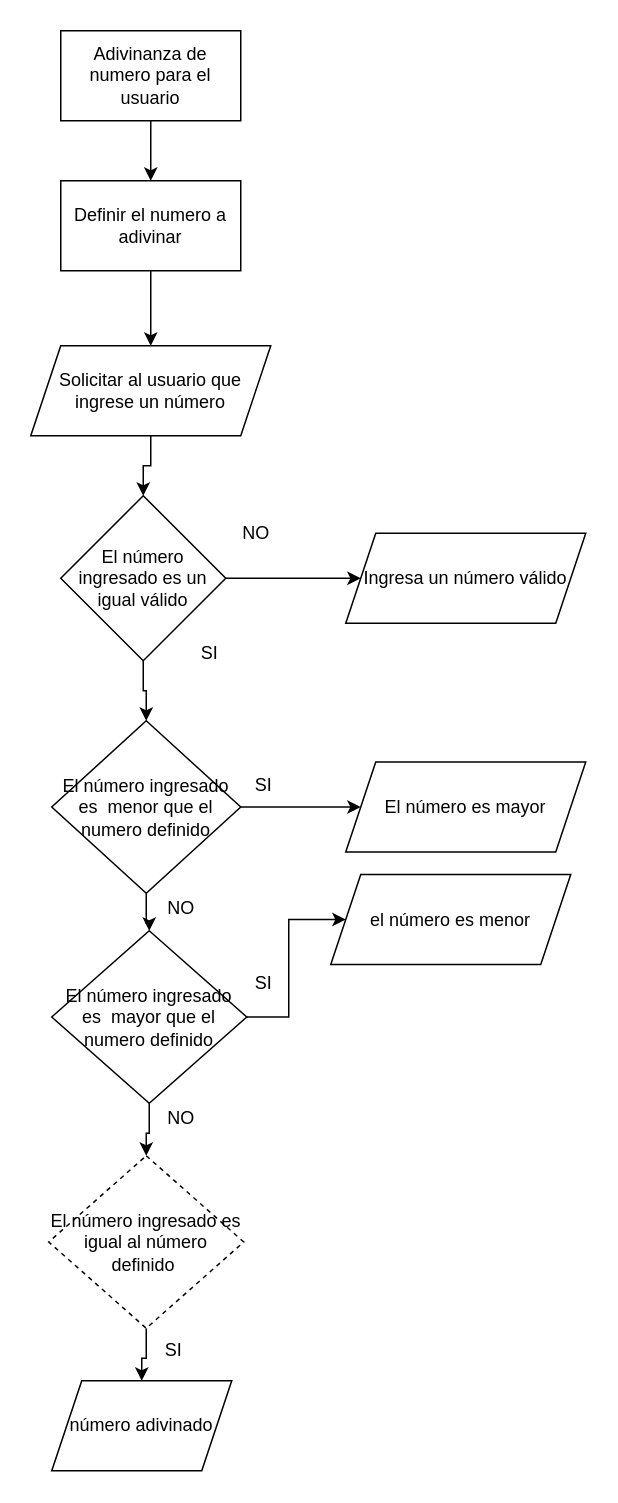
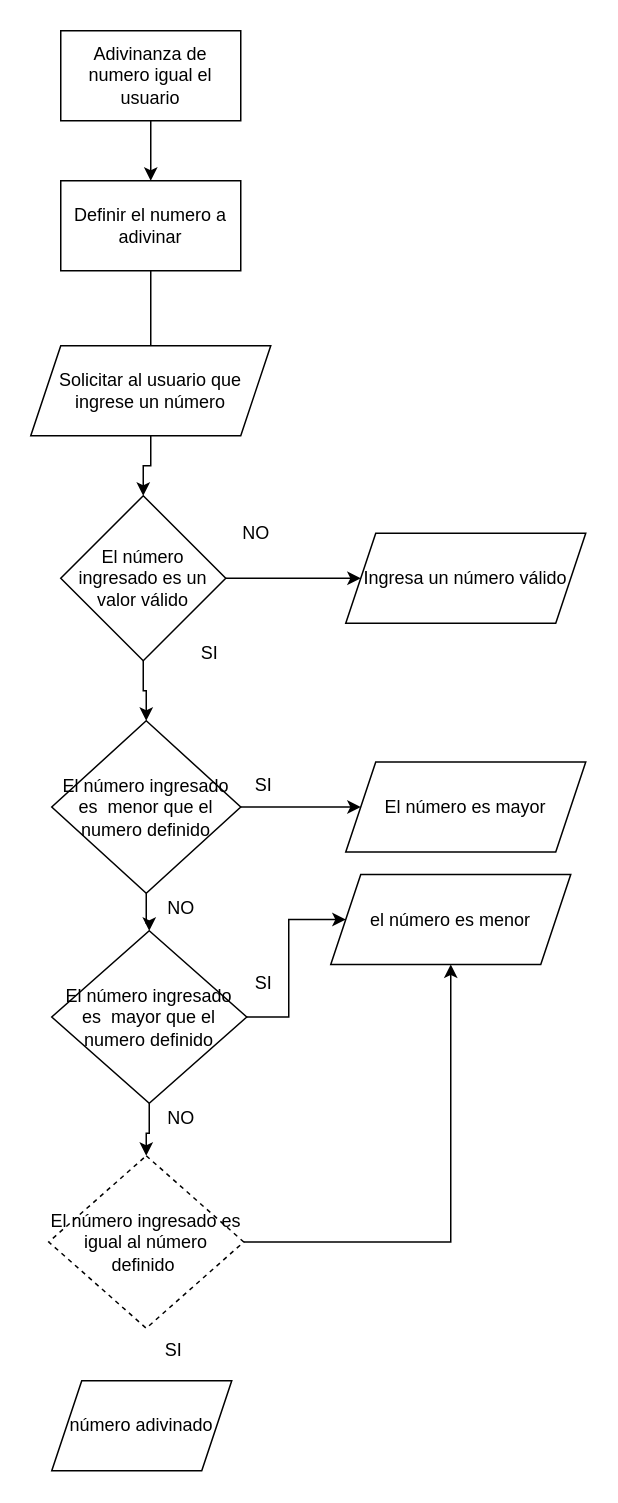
- <mxCell id="3" value="Adivinanza de numero para el usuario" style="rounded=0;whiteSpace=wrap;html=1;" vertex="1" parent="1"><mxGeometry x="40" y="20" width="120" height="60" as="geometry" /></mxCell>
+ <mxCell id="3" value="Adivinanza de numero igual el usuario" style="rounded=0;whiteSpace=wrap;html=1;" vertex="1" parent="1"><mxGeometry x="40" y="20" width="120" height="60" as="geometry" /></mxCell>
- <mxCell id="6" value="" style="edgeStyle=orthogonalEdgeStyle;rounded=0;orthogonalLoop=1;jettySize=auto;html=1;" edge="1" parent="1" source="7" target="5"><mxGeometry relative="1" as="geometry" /></mxCell>
+ <mxCell id="6" value="" style="edgeStyle=orthogonalEdgeStyle;rounded=0;orthogonalLoop=1;jettySize=auto;html=1;endArrow=none;" edge="1" parent="1" source="7" target="5"><mxGeometry relative="1" as="geometry" /></mxCell>
- <mxCell id="10" value="El número ingresado es un igual válido" style="rhombus;whiteSpace=wrap;html=1;" vertex="1" parent="1"><mxGeometry x="40" y="330" width="110" height="110" as="geometry" /></mxCell>
+ <mxCell id="10" value="El número ingresado es un valor válido" style="rhombus;whiteSpace=wrap;html=1;" vertex="1" parent="1"><mxGeometry x="40" y="330" width="110" height="110" as="geometry" /></mxCell>
- <mxCell id="17" value="" style="edgeStyle=orthogonalEdgeStyle;rounded=0;orthogonalLoop=1;jettySize=auto;html=1;" edge="1" parent="1" source="18" target="19"><mxGeometry relative="1" as="geometry" /></mxCell>
+ <mxCell id="17" value="" style="edgeStyle=orthogonalEdgeStyle;rounded=0;orthogonalLoop=1;jettySize=auto;html=1;" edge="1" parent="1" source="18" target="21"><mxGeometry relative="1" as="geometry" /></mxCell>
